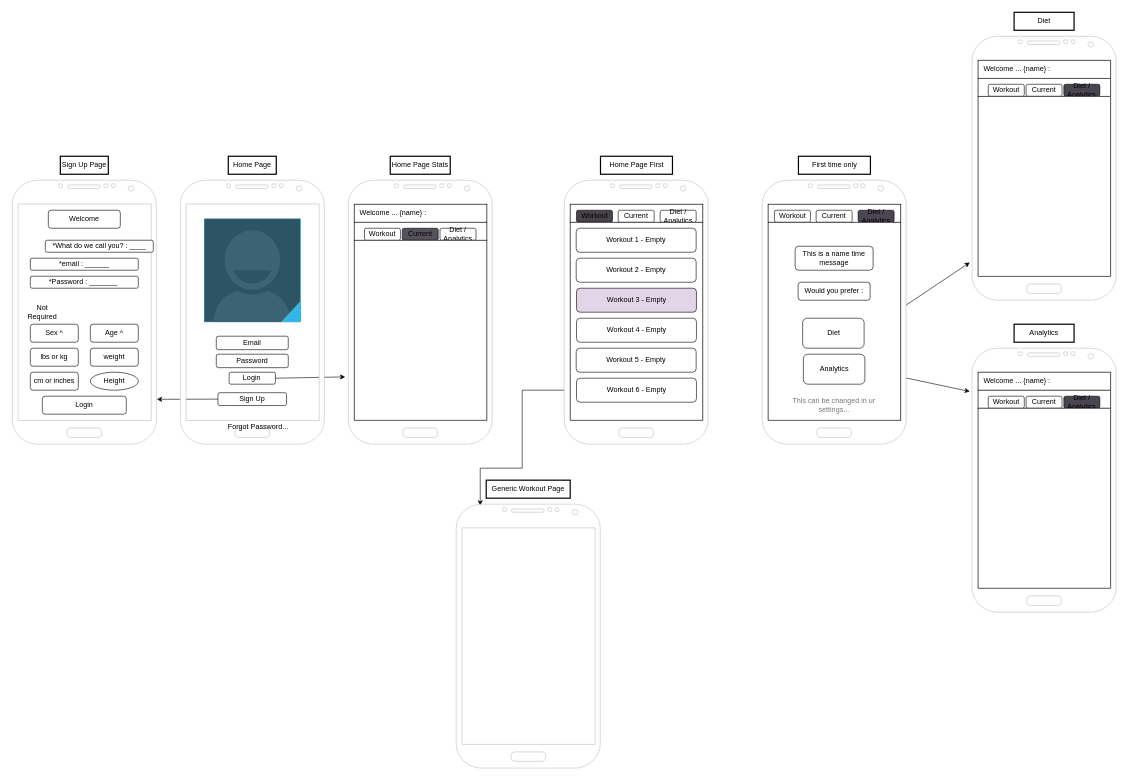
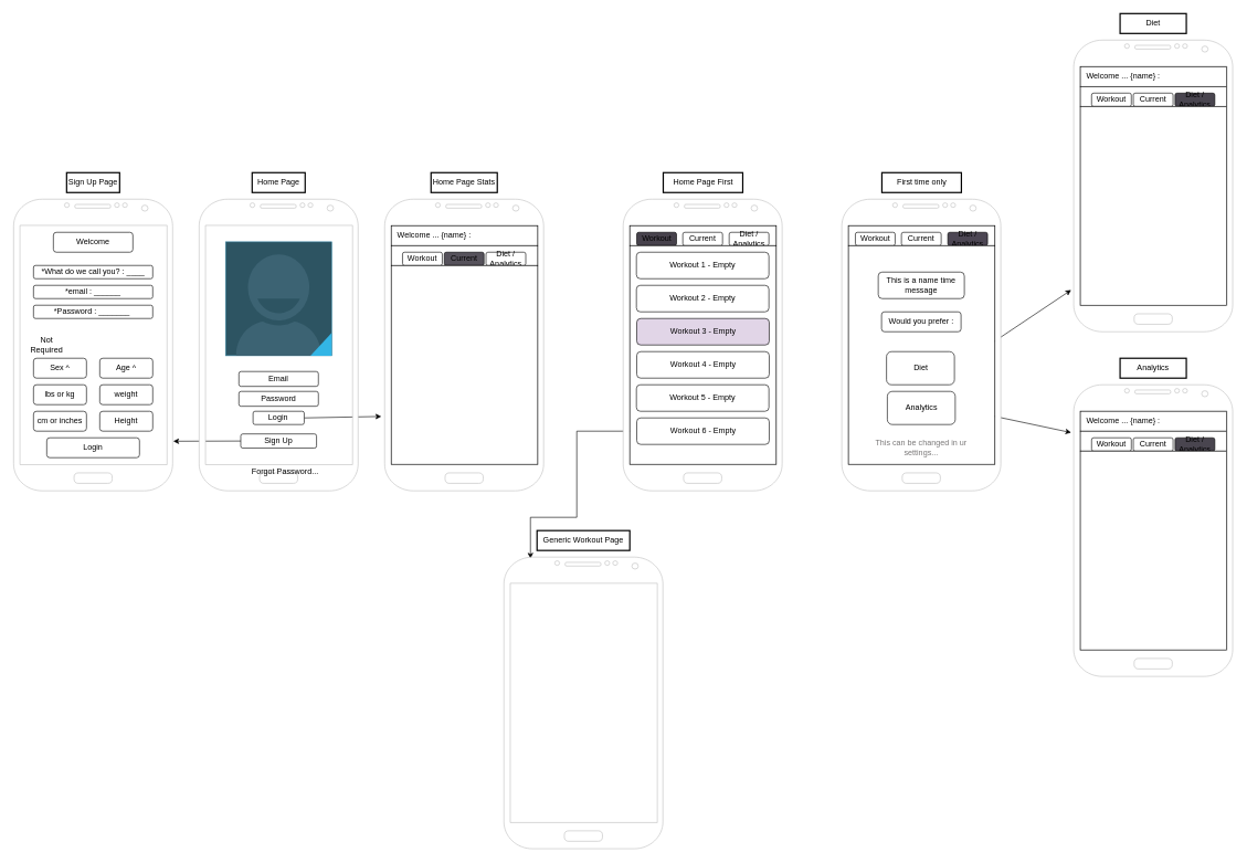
- <mxCell id="68" value="*What do we call you? : ____" style="rounded=1;whiteSpace=wrap;html=1;container=0;" vertex="1" parent="64"><mxGeometry x="55" y="140" width="180" height="20" as="geometry" /></mxCell>
+ <mxCell id="68" value="*What do we call you? : ____" style="rounded=1;whiteSpace=wrap;html=1;container=0;" vertex="1" parent="64"><mxGeometry x="30" y="140" width="180" height="20" as="geometry" /></mxCell>
- <mxCell id="76" value="Height" style="ellipse;whiteSpace=wrap;html=1;container=0;" vertex="1" parent="64"><mxGeometry x="130" y="360" width="80" height="30" as="geometry" /></mxCell>
+ <mxCell id="76" value="Height" style="rounded=1;whiteSpace=wrap;html=1;container=0;" vertex="1" parent="64"><mxGeometry x="130" y="360" width="80" height="30" as="geometry" /></mxCell>
